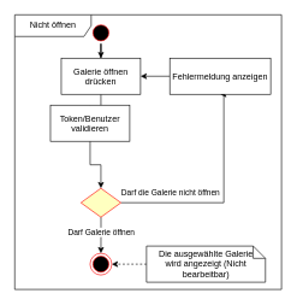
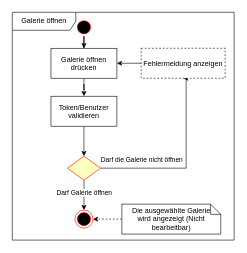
- <mxCell id="9" value="Nicht öffnen" style="shape=umlFrame;whiteSpace=wrap;html=1;pointerEvents=0;width=106;height=30;" vertex="1" parent="1"><mxGeometry x="20" y="20" width="370" height="380" as="geometry" /></mxCell>
+ <mxCell id="9" value="Galerie öffnen" style="shape=umlFrame;whiteSpace=wrap;html=1;pointerEvents=0;width=106;height=30;" vertex="1" parent="1"><mxGeometry x="20" y="20" width="370" height="380" as="geometry" /></mxCell>
- <mxCell id="16" value="Fehlermeldung anzeigen" style="" vertex="1" parent="1"><mxGeometry x="235" y="80" width="140" height="50" as="geometry" /></mxCell>
+ <mxCell id="16" value="Fehlermeldung anzeigen" style="dashed=1;" vertex="1" parent="1"><mxGeometry x="235" y="80" width="140" height="50" as="geometry" /></mxCell>
- <mxCell id="18" value="Token/Benutzer &#10;validieren" style="" vertex="1" parent="1"><mxGeometry x="69.51" y="145" width="110" height="50" as="geometry" /></mxCell>
+ <mxCell id="18" value="Token/Benutzer &#10;validieren" style="" vertex="1" parent="1"><mxGeometry x="84.51" y="160" width="110" height="50" as="geometry" /></mxCell>
